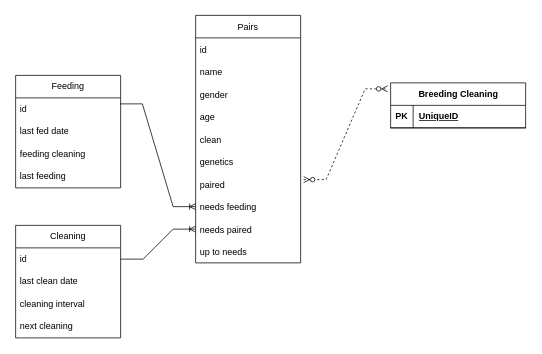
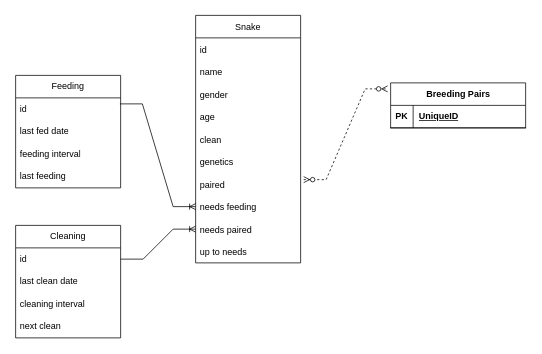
- <mxCell id="2" value="Pairs" style="swimlane;fontStyle=0;childLayout=stackLayout;horizontal=1;startSize=30;horizontalStack=0;resizeParent=1;resizeParentMax=0;resizeLast=0;collapsible=1;marginBottom=0;" parent="1" vertex="1"><mxGeometry x="260" y="20" width="140" height="330" as="geometry" /></mxCell>
+ <mxCell id="2" value="Snake" style="swimlane;fontStyle=0;childLayout=stackLayout;horizontal=1;startSize=30;horizontalStack=0;resizeParent=1;resizeParentMax=0;resizeLast=0;collapsible=1;marginBottom=0;" parent="1" vertex="1"><mxGeometry x="260" y="20" width="140" height="330" as="geometry" /></mxCell>
- <mxCell id="25" value="Breeding Cleaning" style="shape=table;startSize=30;container=1;collapsible=1;childLayout=tableLayout;fixedRows=1;rowLines=0;fontStyle=1;align=center;resizeLast=1;html=1;" vertex="1" parent="1"><mxGeometry x="520" y="110" width="180" height="60" as="geometry" /></mxCell>
+ <mxCell id="25" value="Breeding Pairs" style="shape=table;startSize=30;container=1;collapsible=1;childLayout=tableLayout;fixedRows=1;rowLines=0;fontStyle=1;align=center;resizeLast=1;html=1;" vertex="1" parent="1"><mxGeometry x="520" y="110" width="180" height="60" as="geometry" /></mxCell>
- <mxCell id="16" value="feeding cleaning" style="text;strokeColor=none;fillColor=none;align=left;verticalAlign=middle;spacingLeft=4;spacingRight=4;overflow=hidden;points=[[0,0.5],[1,0.5]];portConstraint=eastwest;rotatable=0;whiteSpace=wrap;html=1;" vertex="1" parent="13"><mxGeometry y="90" width="140" height="30" as="geometry" /></mxCell>
+ <mxCell id="16" value="feeding interval" style="text;strokeColor=none;fillColor=none;align=left;verticalAlign=middle;spacingLeft=4;spacingRight=4;overflow=hidden;points=[[0,0.5],[1,0.5]];portConstraint=eastwest;rotatable=0;whiteSpace=wrap;html=1;" vertex="1" parent="13"><mxGeometry y="90" width="140" height="30" as="geometry" /></mxCell>
- <mxCell id="22" value="next cleaning" style="text;strokeColor=none;fillColor=none;align=left;verticalAlign=middle;spacingLeft=4;spacingRight=4;overflow=hidden;points=[[0,0.5],[1,0.5]];portConstraint=eastwest;rotatable=0;whiteSpace=wrap;html=1;" vertex="1" parent="18"><mxGeometry y="120" width="140" height="30" as="geometry" /></mxCell>
+ <mxCell id="22" value="next clean" style="text;strokeColor=none;fillColor=none;align=left;verticalAlign=middle;spacingLeft=4;spacingRight=4;overflow=hidden;points=[[0,0.5],[1,0.5]];portConstraint=eastwest;rotatable=0;whiteSpace=wrap;html=1;" vertex="1" parent="18"><mxGeometry y="120" width="140" height="30" as="geometry" /></mxCell>
